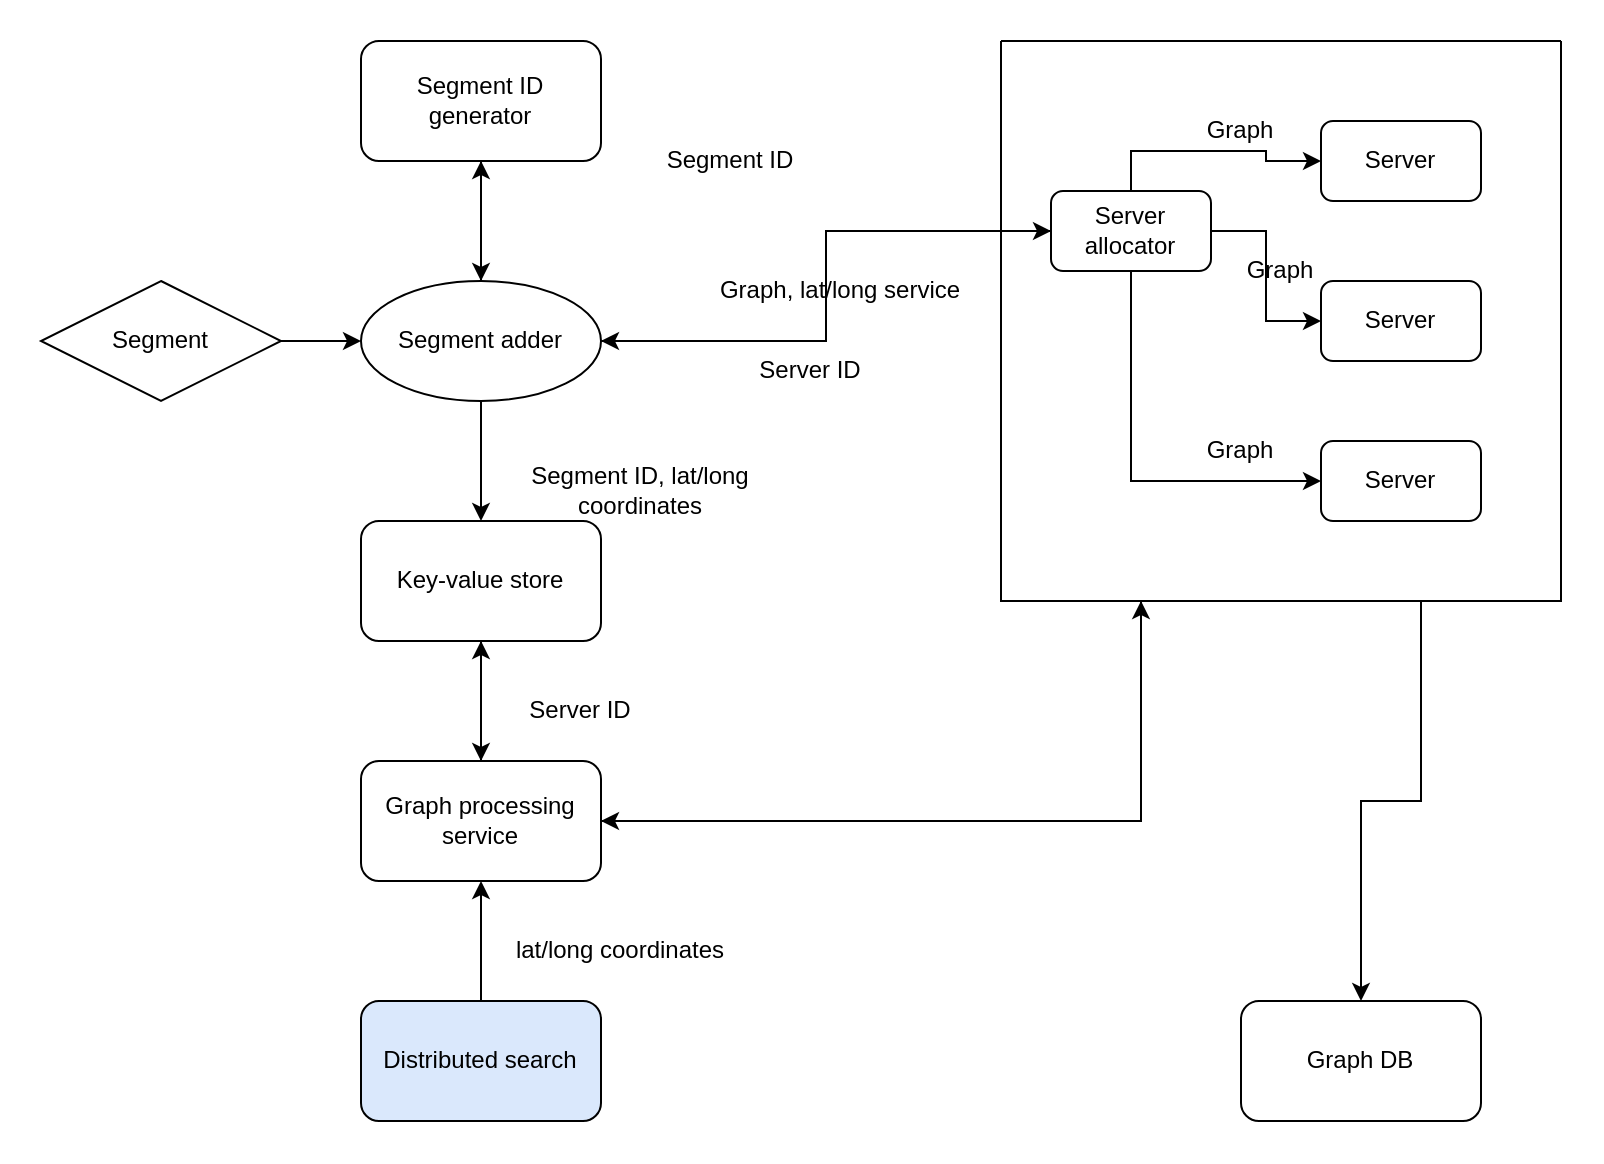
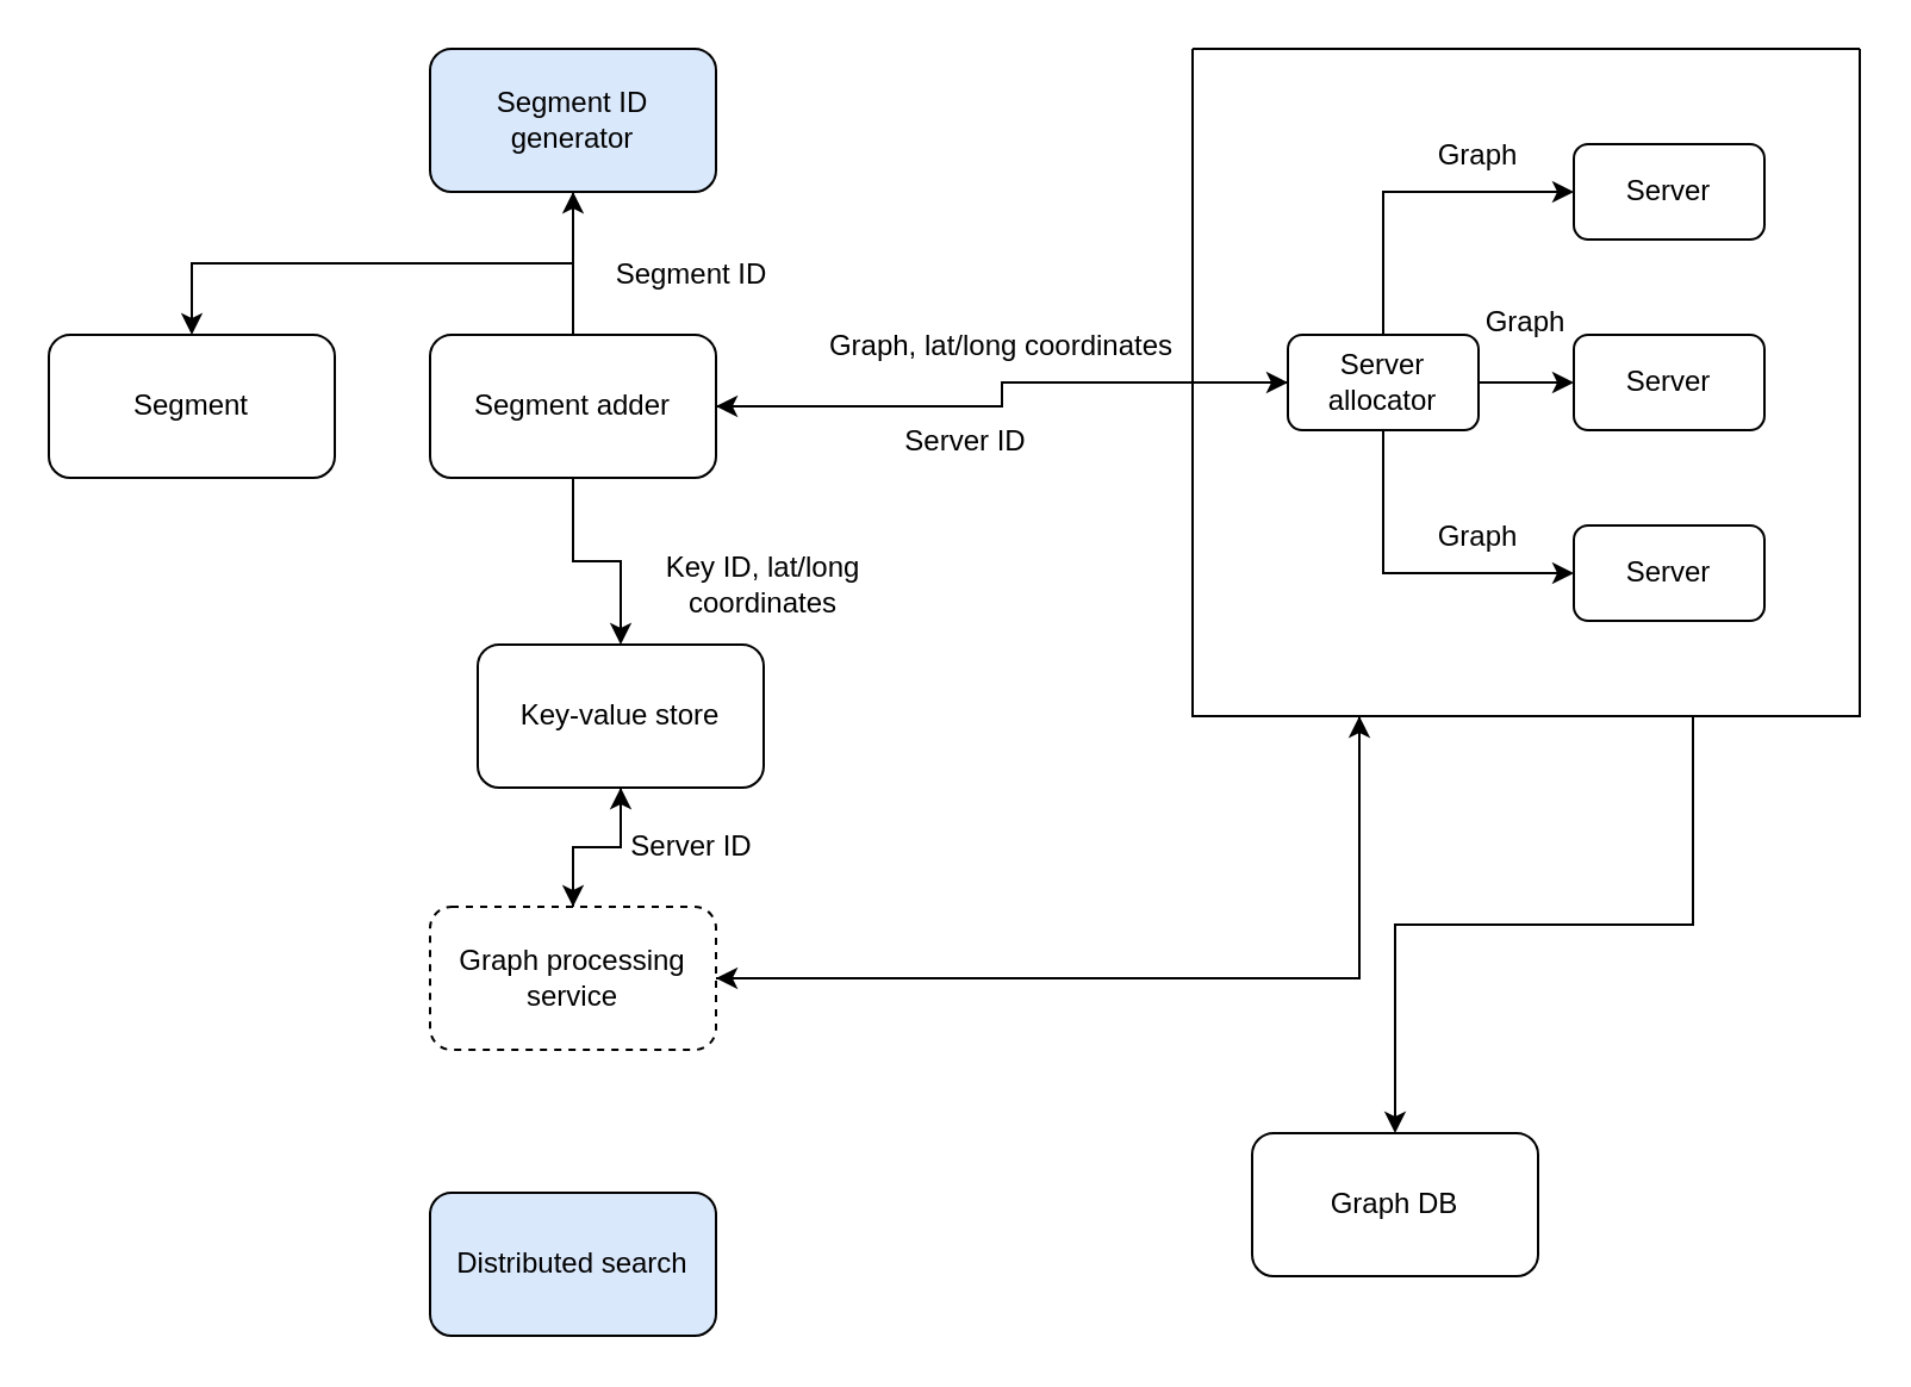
- <mxCell id="9" value="Segment ID generator" style="rounded=1;whiteSpace=wrap;html=1;" parent="1" vertex="1"><mxGeometry x="180" y="20" width="120" height="60" as="geometry" /></mxCell>
+ <mxCell id="9" value="Segment ID generator" style="rounded=1;whiteSpace=wrap;html=1;fillColor=#dae8fc;" parent="1" vertex="1"><mxGeometry x="180" y="20" width="120" height="60" as="geometry" /></mxCell>
- <mxCell id="8" style="edgeStyle=orthogonalEdgeStyle;rounded=0;orthogonalLoop=1;jettySize=auto;html=1;exitX=0.5;exitY=1;exitDx=0;exitDy=0;" parent="1" source="9" target="7" edge="1"><mxGeometry relative="1" as="geometry" /></mxCell>
+ <mxCell id="8" style="edgeStyle=orthogonalEdgeStyle;rounded=0;orthogonalLoop=1;jettySize=auto;html=1;exitX=0.5;exitY=1;exitDx=0;exitDy=0;" parent="1" source="9" target="3" edge="1"><mxGeometry relative="1" as="geometry" /></mxCell>
- <mxCell id="19" value="Segment ID" style="text;html=1;strokeColor=none;fillColor=none;align=center;verticalAlign=middle;whiteSpace=wrap;rounded=0;" vertex="1" parent="1"><mxGeometry x="315" y="65" width="100" height="30" as="geometry" /></mxCell>
+ <mxCell id="19" value="Segment ID" style="text;html=1;strokeColor=none;fillColor=none;align=center;verticalAlign=middle;whiteSpace=wrap;rounded=0;" vertex="1" parent="1"><mxGeometry x="240" y="100" width="100" height="30" as="geometry" /></mxCell>
- <mxCell id="31" value="Server allocator" style="rounded=1;whiteSpace=wrap;html=1;" vertex="1" parent="25"><mxGeometry x="25" y="75" width="80" height="40" as="geometry" /></mxCell>
+ <mxCell id="31" value="Server allocator" style="rounded=1;whiteSpace=wrap;html=1;" vertex="1" parent="25"><mxGeometry x="40" y="120" width="80" height="40" as="geometry" /></mxCell>
- <mxCell id="20" value="Graph, lat/long service" style="text;html=1;strokeColor=none;fillColor=none;align=center;verticalAlign=middle;whiteSpace=wrap;rounded=0;" vertex="1" parent="1"><mxGeometry x="340" y="130" width="160" height="30" as="geometry" /></mxCell>
+ <mxCell id="20" value="Graph, lat/long coordinates" style="text;html=1;strokeColor=none;fillColor=none;align=center;verticalAlign=middle;whiteSpace=wrap;rounded=0;" vertex="1" parent="1"><mxGeometry x="340" y="130" width="160" height="30" as="geometry" /></mxCell>
- <mxCell id="3" value="Segment" style="rhombus;whiteSpace=wrap;html=1;" parent="1" vertex="1"><mxGeometry x="20" y="140" width="120" height="60" as="geometry" /></mxCell>
+ <mxCell id="3" value="Segment" style="rounded=1;whiteSpace=wrap;html=1;" parent="1" vertex="1"><mxGeometry x="20" y="140" width="120" height="60" as="geometry" /></mxCell>
- <mxCell id="2" style="edgeStyle=orthogonalEdgeStyle;rounded=0;orthogonalLoop=1;jettySize=auto;html=1;exitX=1;exitY=0.5;exitDx=0;exitDy=0;entryX=0;entryY=0.5;entryDx=0;entryDy=0;" parent="1" source="3" target="7" edge="1"><mxGeometry relative="1" as="geometry" /></mxCell>
- <mxCell id="7" value="Segment adder" style="ellipse;whiteSpace=wrap;html=1;" parent="1" vertex="1"><mxGeometry x="180" y="140" width="120" height="60" as="geometry" /></mxCell>
+ <mxCell id="7" value="Segment adder" style="rounded=1;whiteSpace=wrap;html=1;" parent="1" vertex="1"><mxGeometry x="180" y="140" width="120" height="60" as="geometry" /></mxCell>
- <mxCell id="37" value="Segment ID, lat/long coordinates" style="text;html=1;strokeColor=none;fillColor=none;align=center;verticalAlign=middle;whiteSpace=wrap;rounded=0;" vertex="1" parent="1"><mxGeometry x="250" y="230" width="140" height="30" as="geometry" /></mxCell>
+ <mxCell id="37" value="Key ID, lat/long coordinates" style="text;html=1;strokeColor=none;fillColor=none;align=center;verticalAlign=middle;whiteSpace=wrap;rounded=0;" vertex="1" parent="1"><mxGeometry x="250" y="230" width="140" height="30" as="geometry" /></mxCell>
- <mxCell id="11" value="Key-value store" style="rounded=1;whiteSpace=wrap;html=1;" parent="1" vertex="1"><mxGeometry x="180" y="260" width="120" height="60" as="geometry" /></mxCell>
+ <mxCell id="11" value="Key-value store" style="rounded=1;whiteSpace=wrap;html=1;" parent="1" vertex="1"><mxGeometry x="200" y="270" width="120" height="60" as="geometry" /></mxCell>
- <mxCell id="15" value="Graph processing service" style="rounded=1;whiteSpace=wrap;html=1;" parent="1" vertex="1"><mxGeometry x="180" y="380" width="120" height="60" as="geometry" /></mxCell>
+ <mxCell id="15" value="Graph processing service" style="rounded=1;whiteSpace=wrap;html=1;dashed=1;" parent="1" vertex="1"><mxGeometry x="180" y="380" width="120" height="60" as="geometry" /></mxCell>
- <mxCell id="16" style="edgeStyle=orthogonalEdgeStyle;rounded=0;orthogonalLoop=1;jettySize=auto;html=1;exitX=0.5;exitY=0;exitDx=0;exitDy=0;entryX=0.5;entryY=1;entryDx=0;entryDy=0;" parent="1" source="17" target="15" edge="1"><mxGeometry relative="1" as="geometry" /></mxCell>
- <mxCell id="22" value="lat/long coordinates" style="text;html=1;strokeColor=none;fillColor=none;align=center;verticalAlign=middle;whiteSpace=wrap;rounded=0;" vertex="1" parent="1"><mxGeometry x="240" y="460" width="140" height="30" as="geometry" /></mxCell>
- <mxCell id="18" value="Graph DB" style="rounded=1;whiteSpace=wrap;html=1;" parent="1" vertex="1"><mxGeometry x="620" y="500" width="120" height="60" as="geometry" /></mxCell>
+ <mxCell id="18" value="Graph DB" style="rounded=1;whiteSpace=wrap;html=1;" parent="1" vertex="1"><mxGeometry x="525" y="475" width="120" height="60" as="geometry" /></mxCell>
